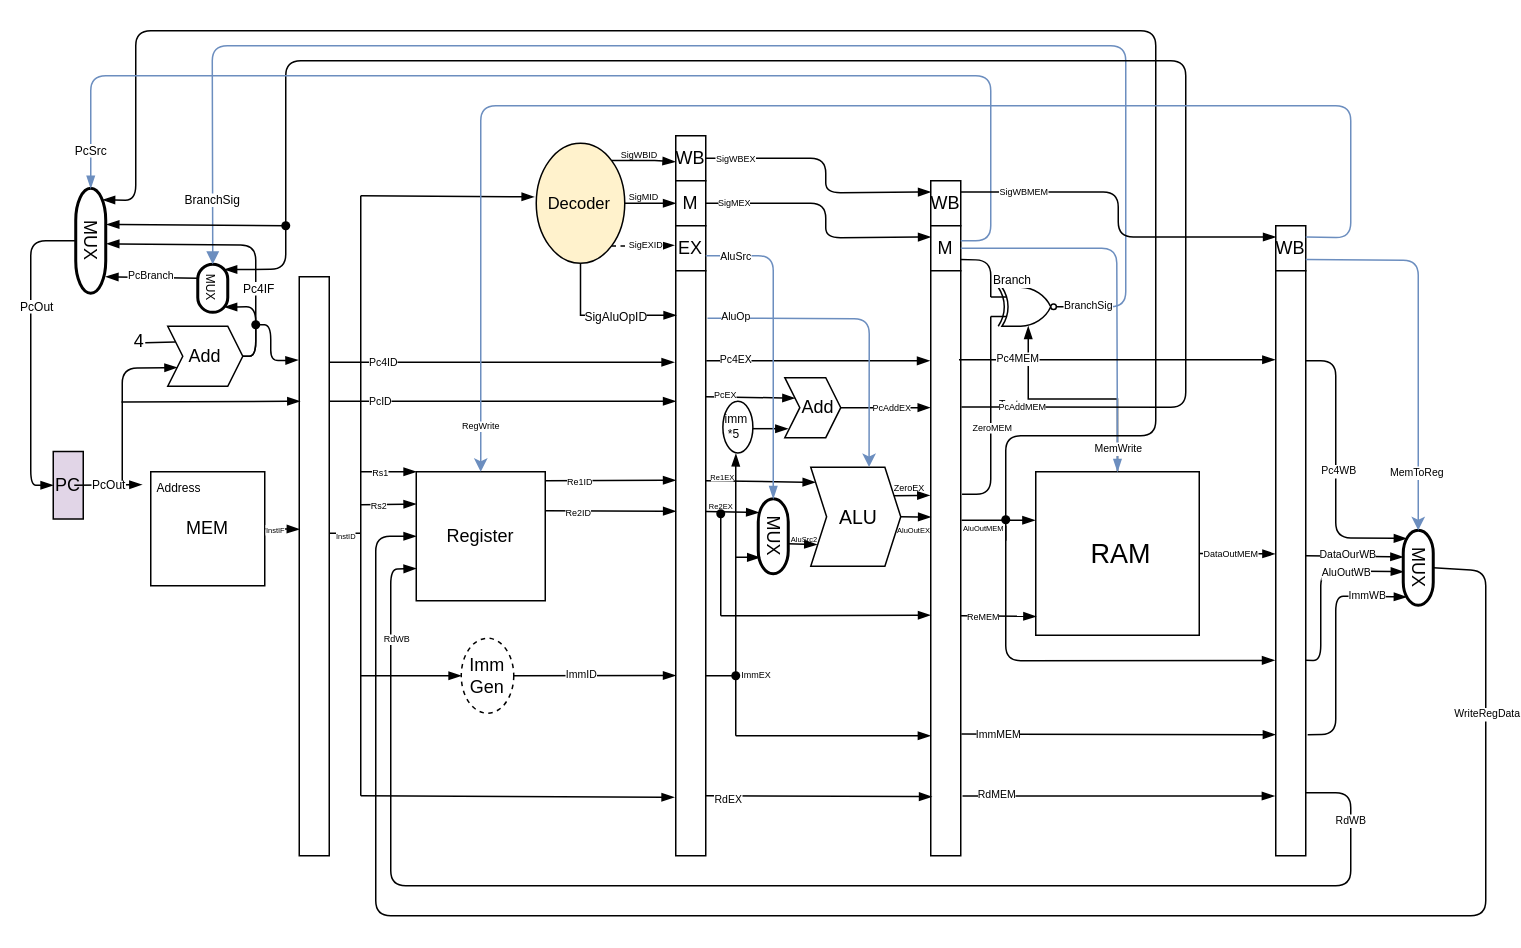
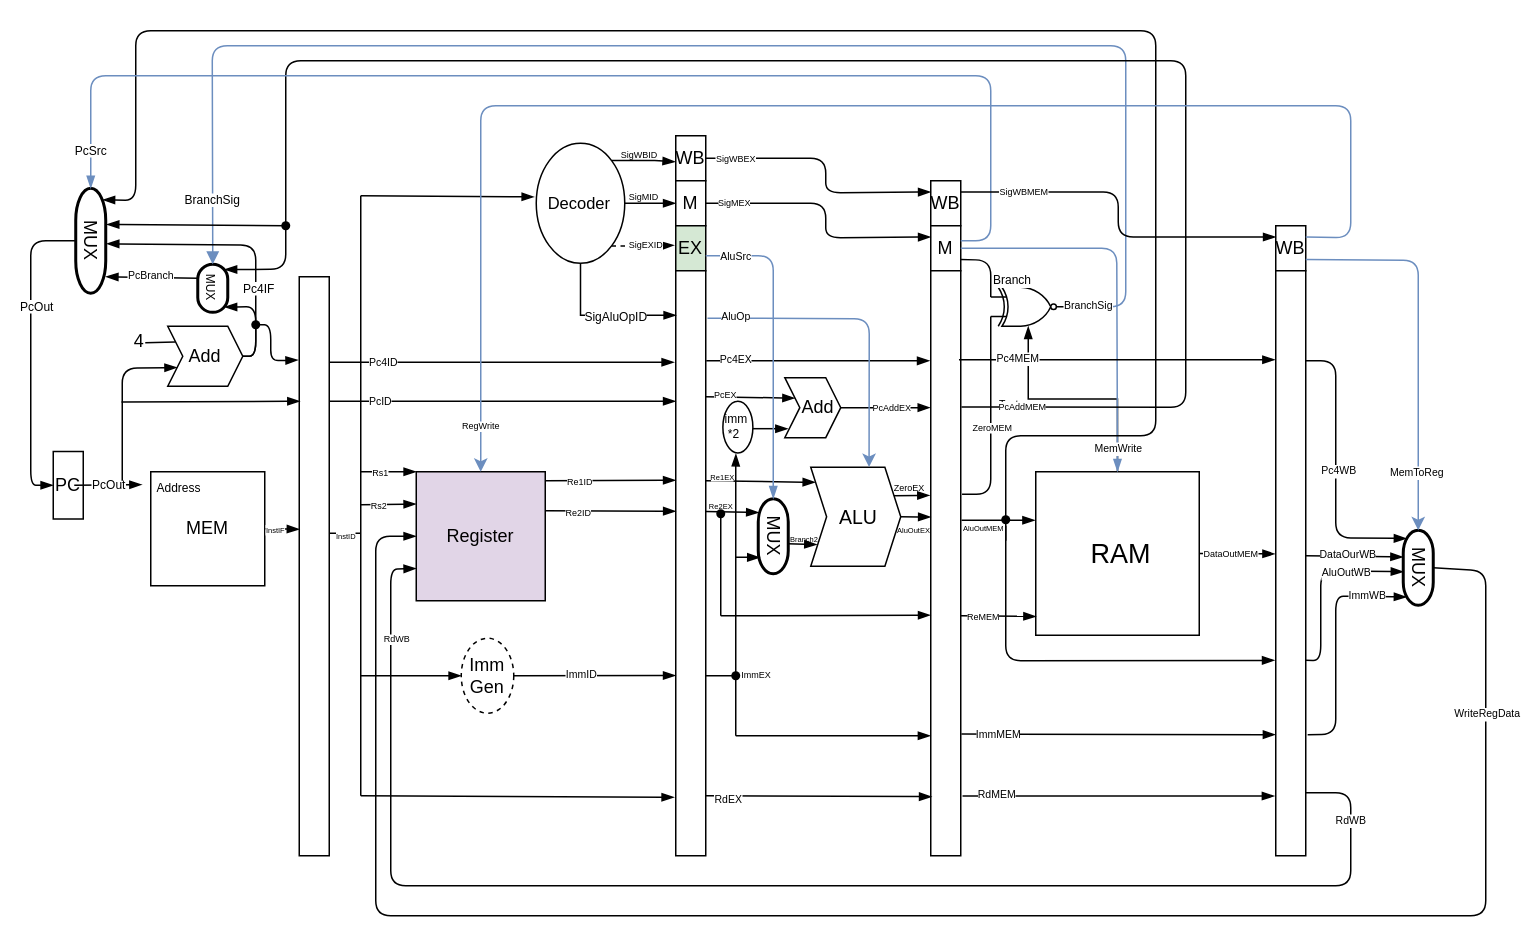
- <mxCell id="31" value="&lt;font style=&quot;font-size: 11px&quot;&gt;&amp;nbsp; Decoder&lt;/font&gt;" style="ellipse;whiteSpace=wrap;html=1;fontSize=8;align=left;fillColor=#fff2cc;" parent="1" vertex="1"><mxGeometry x="357" y="95" width="59" height="80" as="geometry" /></mxCell>
+ <mxCell id="31" value="&lt;font style=&quot;font-size: 11px&quot;&gt;&amp;nbsp; Decoder&lt;/font&gt;" style="ellipse;whiteSpace=wrap;html=1;fontSize=8;align=left;" parent="1" vertex="1"><mxGeometry x="357" y="95" width="59" height="80" as="geometry" /></mxCell>
- <mxCell id="4" value="EX" style="rounded=0;whiteSpace=wrap;html=1;" parent="1" vertex="1"><mxGeometry x="450" y="150" width="20" height="30" as="geometry" /></mxCell>
+ <mxCell id="4" value="EX" style="rounded=0;whiteSpace=wrap;html=1;fillColor=#d5e8d4;" parent="1" vertex="1"><mxGeometry x="450" y="150" width="20" height="30" as="geometry" /></mxCell>
- <mxCell id="50" value="&lt;div&gt;imm&lt;/div&gt;&lt;div&gt;&amp;nbsp;*5&lt;/div&gt;" style="ellipse;whiteSpace=wrap;html=1;fontSize=8;align=left;" parent="1" vertex="1"><mxGeometry x="481.42" y="267" width="20" height="34.5" as="geometry" /></mxCell>
+ <mxCell id="50" value="&lt;div&gt;imm&lt;/div&gt;&lt;div&gt;&amp;nbsp;*2&lt;/div&gt;" style="ellipse;whiteSpace=wrap;html=1;fontSize=8;align=left;" parent="1" vertex="1"><mxGeometry x="481.42" y="267" width="20" height="34.5" as="geometry" /></mxCell>
- <mxCell id="16" value="PC" style="rounded=0;whiteSpace=wrap;html=1;fillColor=#e1d5e7;" parent="1" vertex="1"><mxGeometry x="35" y="300.5" width="20" height="45" as="geometry" /></mxCell>
+ <mxCell id="16" value="PC" style="rounded=0;whiteSpace=wrap;html=1;" parent="1" vertex="1"><mxGeometry x="35" y="300.5" width="20" height="45" as="geometry" /></mxCell>
- <mxCell id="12" value="Register" style="whiteSpace=wrap;html=1;aspect=fixed;" parent="1" vertex="1"><mxGeometry x="277" y="314" width="86" height="86" as="geometry" /></mxCell>
+ <mxCell id="12" value="Register" style="whiteSpace=wrap;html=1;aspect=fixed;fillColor=#e1d5e7;" parent="1" vertex="1"><mxGeometry x="277" y="314" width="86" height="86" as="geometry" /></mxCell>
- <mxCell id="153" value="AluSrc2" style="text;html=1;strokeColor=none;fillColor=none;align=center;verticalAlign=middle;whiteSpace=wrap;rounded=0;fontSize=5;fontColor=#000000;opacity=40;" parent="1" vertex="1"><mxGeometry x="516" y="348" width="40" height="20" as="geometry" /></mxCell>
+ <mxCell id="153" value="Branch2" style="text;html=1;strokeColor=none;fillColor=none;align=center;verticalAlign=middle;whiteSpace=wrap;rounded=0;fontSize=5;fontColor=#000000;opacity=40;" parent="1" vertex="1"><mxGeometry x="516" y="348" width="40" height="20" as="geometry" /></mxCell>
